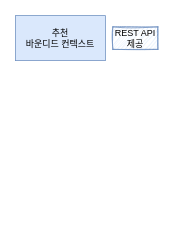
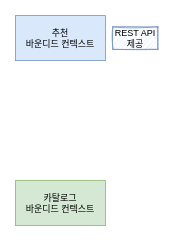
+ <mxCell id="2" value="카탈로그&lt;div&gt;바운디드 컨텍스트&lt;/div&gt;" style="rounded=0;whiteSpace=wrap;html=1;fillColor=#d5e8d4;strokeColor=#82b366;" vertex="1" parent="1"><mxGeometry x="20" y="240" width="120" height="60" as="geometry" /></mxCell>
